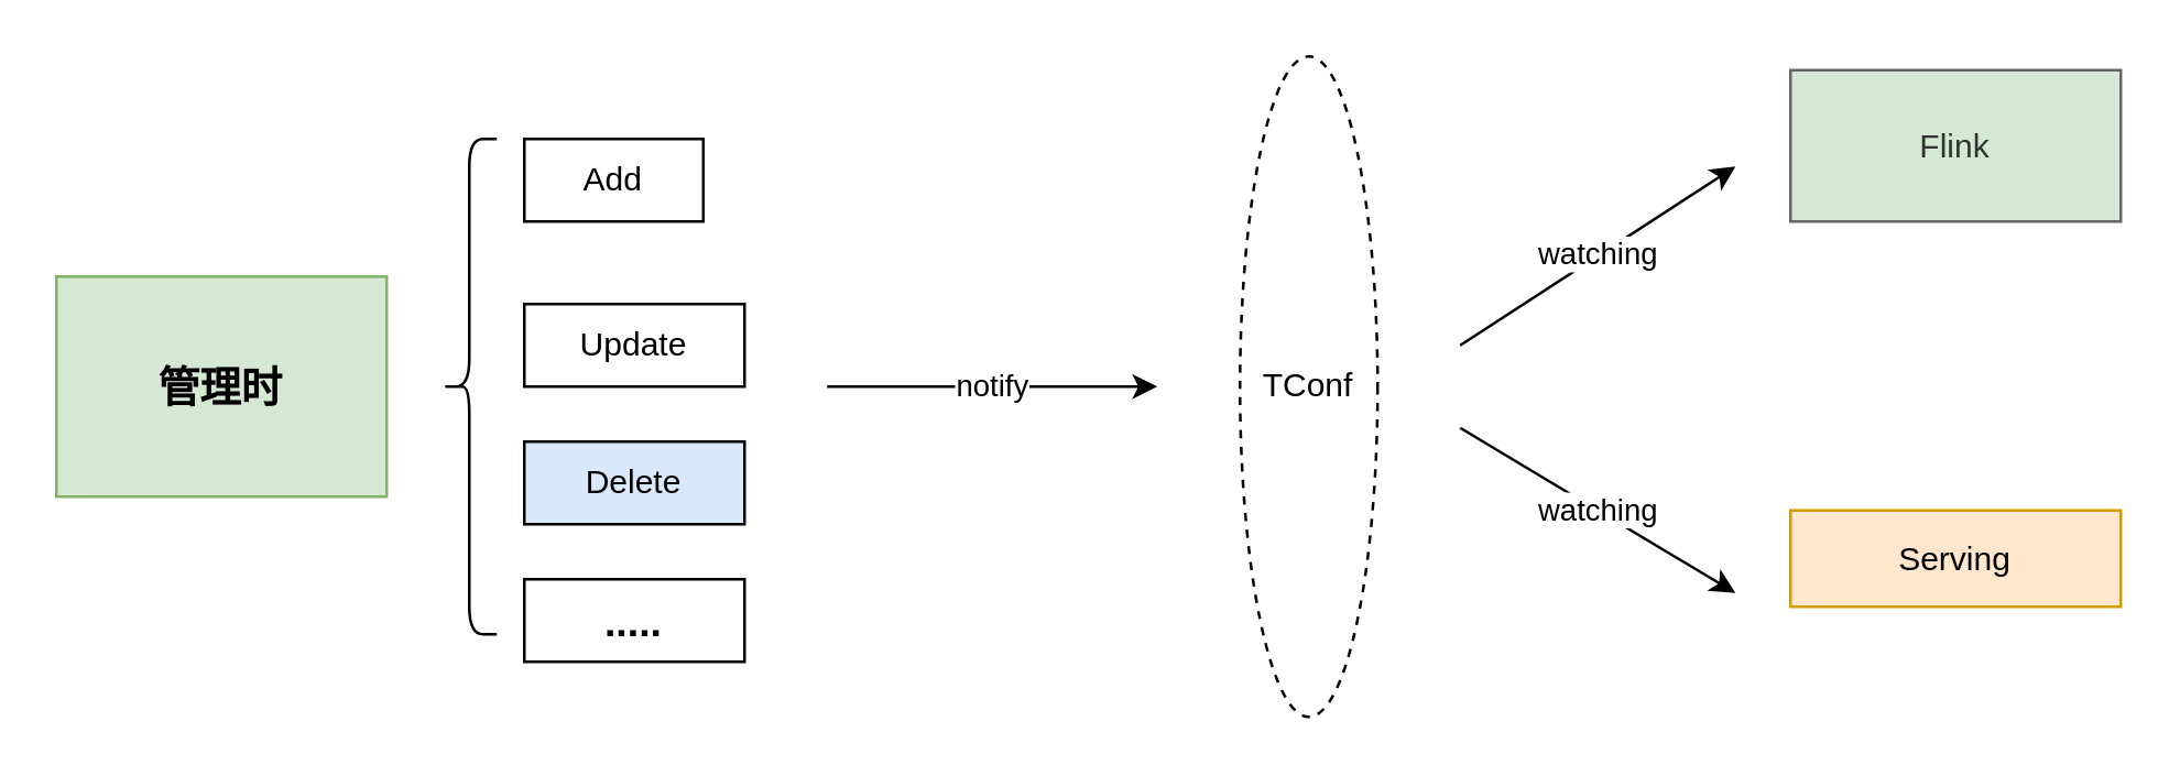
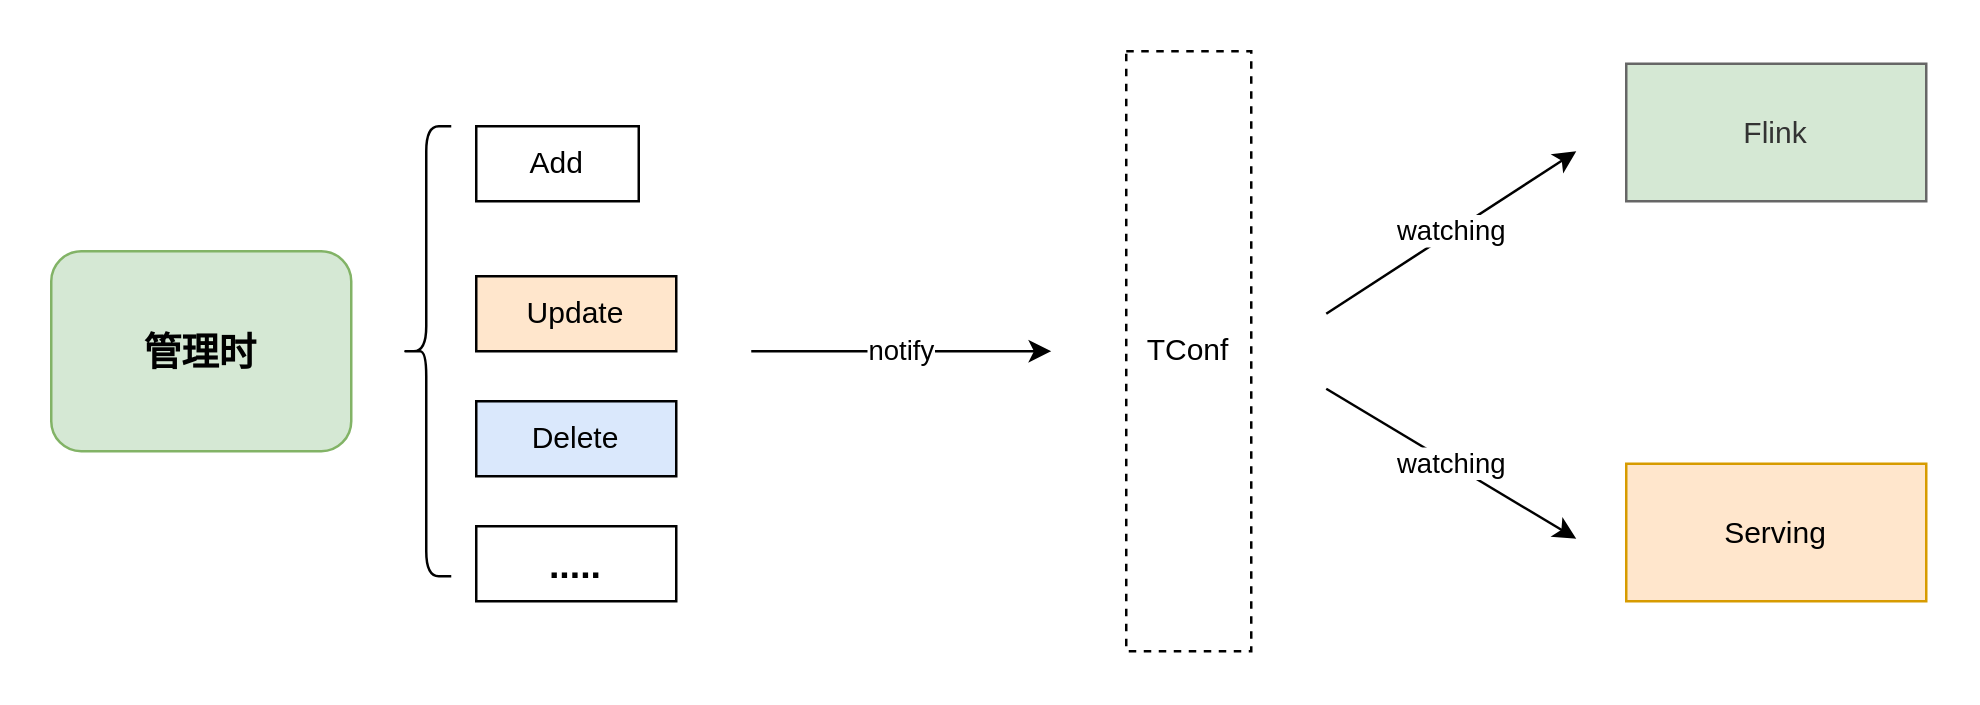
- <mxCell id="5" value="Update" style="rounded=0;whiteSpace=wrap;html=1;" vertex="1" parent="1"><mxGeometry x="190" y="110" width="80" height="30" as="geometry" /></mxCell>
+ <mxCell id="5" value="Update" style="rounded=0;whiteSpace=wrap;html=1;fillColor=#ffe6cc;" vertex="1" parent="1"><mxGeometry x="190" y="110" width="80" height="30" as="geometry" /></mxCell>
- <mxCell id="2" value="&lt;font style=&quot;font-size: 15px&quot;&gt;&lt;b&gt;管理时&lt;/b&gt;&lt;/font&gt;" style="rounded=0;whiteSpace=wrap;html=1;fillColor=#d5e8d4;strokeColor=#82b366;" vertex="1" parent="1"><mxGeometry x="20" y="100" width="120" height="80" as="geometry" /></mxCell>
+ <mxCell id="2" value="&lt;font style=&quot;font-size: 15px&quot;&gt;&lt;b&gt;管理时&lt;/b&gt;&lt;/font&gt;" style="whiteSpace=wrap;html=1;fillColor=#d5e8d4;strokeColor=#82b366;rounded=1;" vertex="1" parent="1"><mxGeometry x="20" y="100" width="120" height="80" as="geometry" /></mxCell>
- <mxCell id="9" value="TConf" style="ellipse;whiteSpace=wrap;html=1;dashed=1;" vertex="1" parent="1"><mxGeometry x="450" y="20" width="50" height="240" as="geometry" /></mxCell>
+ <mxCell id="9" value="TConf" style="rounded=0;whiteSpace=wrap;html=1;dashed=1;" vertex="1" parent="1"><mxGeometry x="450" y="20" width="50" height="240" as="geometry" /></mxCell>
- <mxCell id="13" value="Serving" style="rounded=0;whiteSpace=wrap;html=1;fillColor=#ffe6cc;strokeColor=#d79b00;" vertex="1" parent="1"><mxGeometry x="650" y="185" width="120" height="35" as="geometry" /></mxCell>
+ <mxCell id="13" value="Serving" style="rounded=0;whiteSpace=wrap;html=1;fillColor=#ffe6cc;strokeColor=#d79b00;" vertex="1" parent="1"><mxGeometry x="650" y="185" width="120" height="55" as="geometry" /></mxCell>
